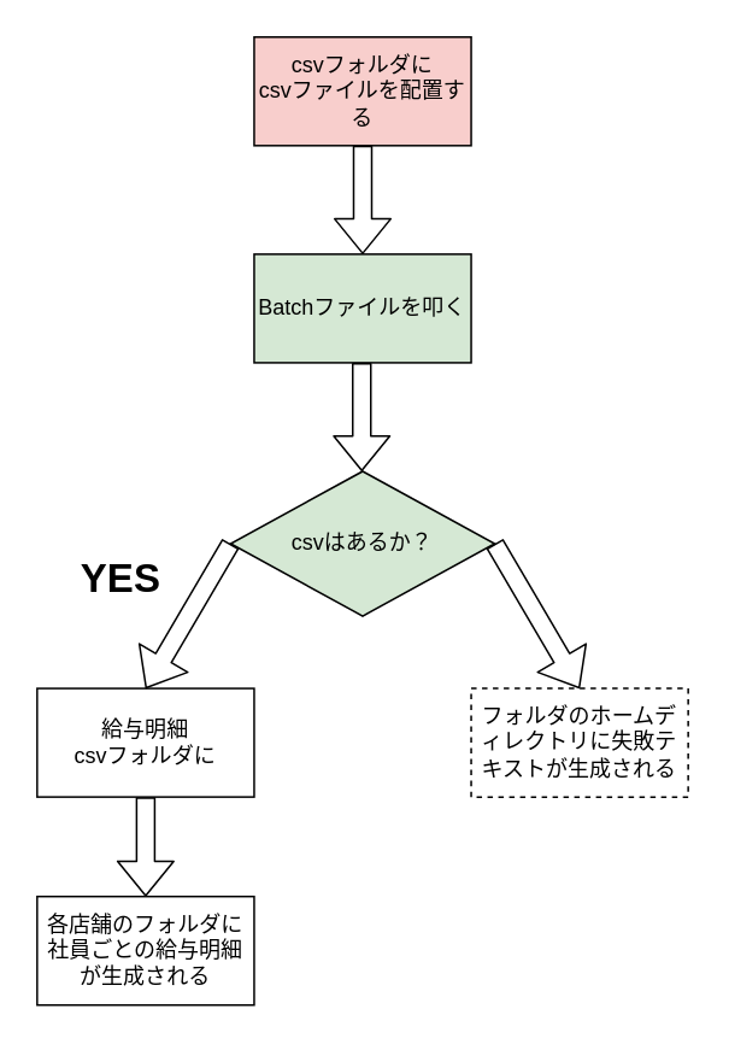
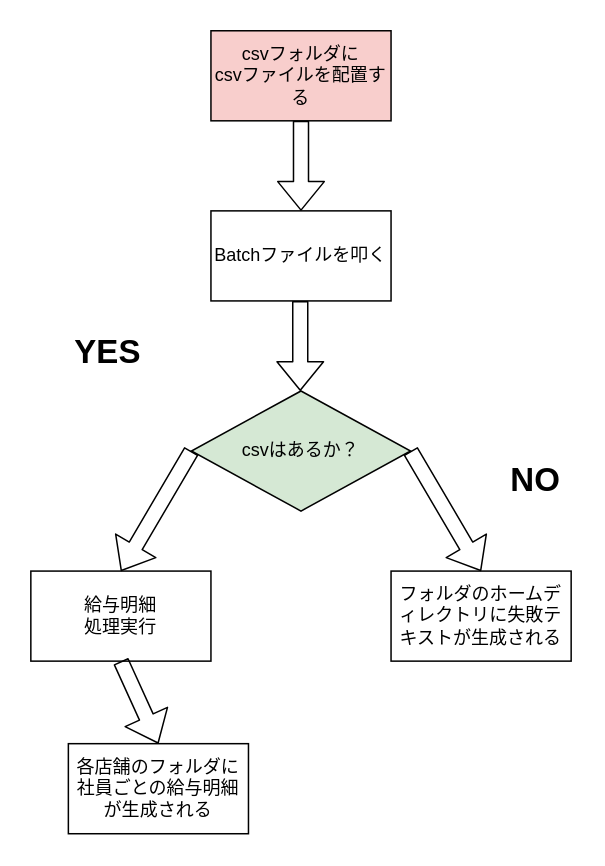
- <mxCell id="3" value="Batchファイルを叩く" style="rounded=0;whiteSpace=wrap;html=1;fillColor=#d5e8d4;" parent="1" vertex="1"><mxGeometry x="140" y="140" width="120" height="60" as="geometry" /></mxCell>
+ <mxCell id="3" value="Batchファイルを叩く" style="rounded=0;whiteSpace=wrap;html=1;" parent="1" vertex="1"><mxGeometry x="140" y="140" width="120" height="60" as="geometry" /></mxCell>
- <mxCell id="10" value="&lt;b&gt;&lt;font style=&quot;font-size: 22px&quot;&gt;YES&lt;/font&gt;&lt;/b&gt;" style="text;html=1;align=center;verticalAlign=middle;resizable=0;points=[];autosize=1;" parent="1" vertex="1"><mxGeometry x="36" y="310" width="60" height="20" as="geometry" /></mxCell>
+ <mxCell id="10" value="&lt;b&gt;&lt;font style=&quot;font-size: 22px&quot;&gt;YES&lt;/font&gt;&lt;/b&gt;" style="text;html=1;align=center;verticalAlign=middle;resizable=0;points=[];autosize=1;" parent="1" vertex="1"><mxGeometry x="41" y="225" width="60" height="20" as="geometry" /></mxCell>
+ <mxCell id="13" value="&lt;span style=&quot;font-size: 22px&quot;&gt;&lt;b&gt;NO&lt;/b&gt;&lt;/span&gt;" style="text;html=1;align=center;verticalAlign=middle;resizable=0;points=[];autosize=1;" parent="1" vertex="1"><mxGeometry x="331" y="310" width="50" height="20" as="geometry" /></mxCell>
- <mxCell id="5" value="給与明細&lt;br&gt;csvフォルダに" style="rounded=0;whiteSpace=wrap;html=1;" parent="1" vertex="1"><mxGeometry x="20" y="380" width="120" height="60" as="geometry" /></mxCell>
+ <mxCell id="5" value="給与明細&lt;br&gt;処理実行" style="rounded=0;whiteSpace=wrap;html=1;" parent="1" vertex="1"><mxGeometry x="20" y="380" width="120" height="60" as="geometry" /></mxCell>
- <mxCell id="11" value="フォルダのホームディレクトリに失敗テキストが生成される" style="rounded=0;whiteSpace=wrap;html=1;dashed=1;" parent="1" vertex="1"><mxGeometry x="260" y="380" width="120" height="60" as="geometry" /></mxCell>
+ <mxCell id="11" value="フォルダのホームディレクトリに失敗テキストが生成される" style="rounded=0;whiteSpace=wrap;html=1;" parent="1" vertex="1"><mxGeometry x="260" y="380" width="120" height="60" as="geometry" /></mxCell>
- <mxCell id="7" value="各店舗のフォルダに社員ごとの給与明細が生成される" style="rounded=0;whiteSpace=wrap;html=1;" parent="1" vertex="1"><mxGeometry x="20" y="495" width="120" height="60" as="geometry" /></mxCell>
+ <mxCell id="7" value="各店舗のフォルダに社員ごとの給与明細が生成される" style="rounded=0;whiteSpace=wrap;html=1;" parent="1" vertex="1"><mxGeometry x="45" y="495" width="120" height="60" as="geometry" /></mxCell>
